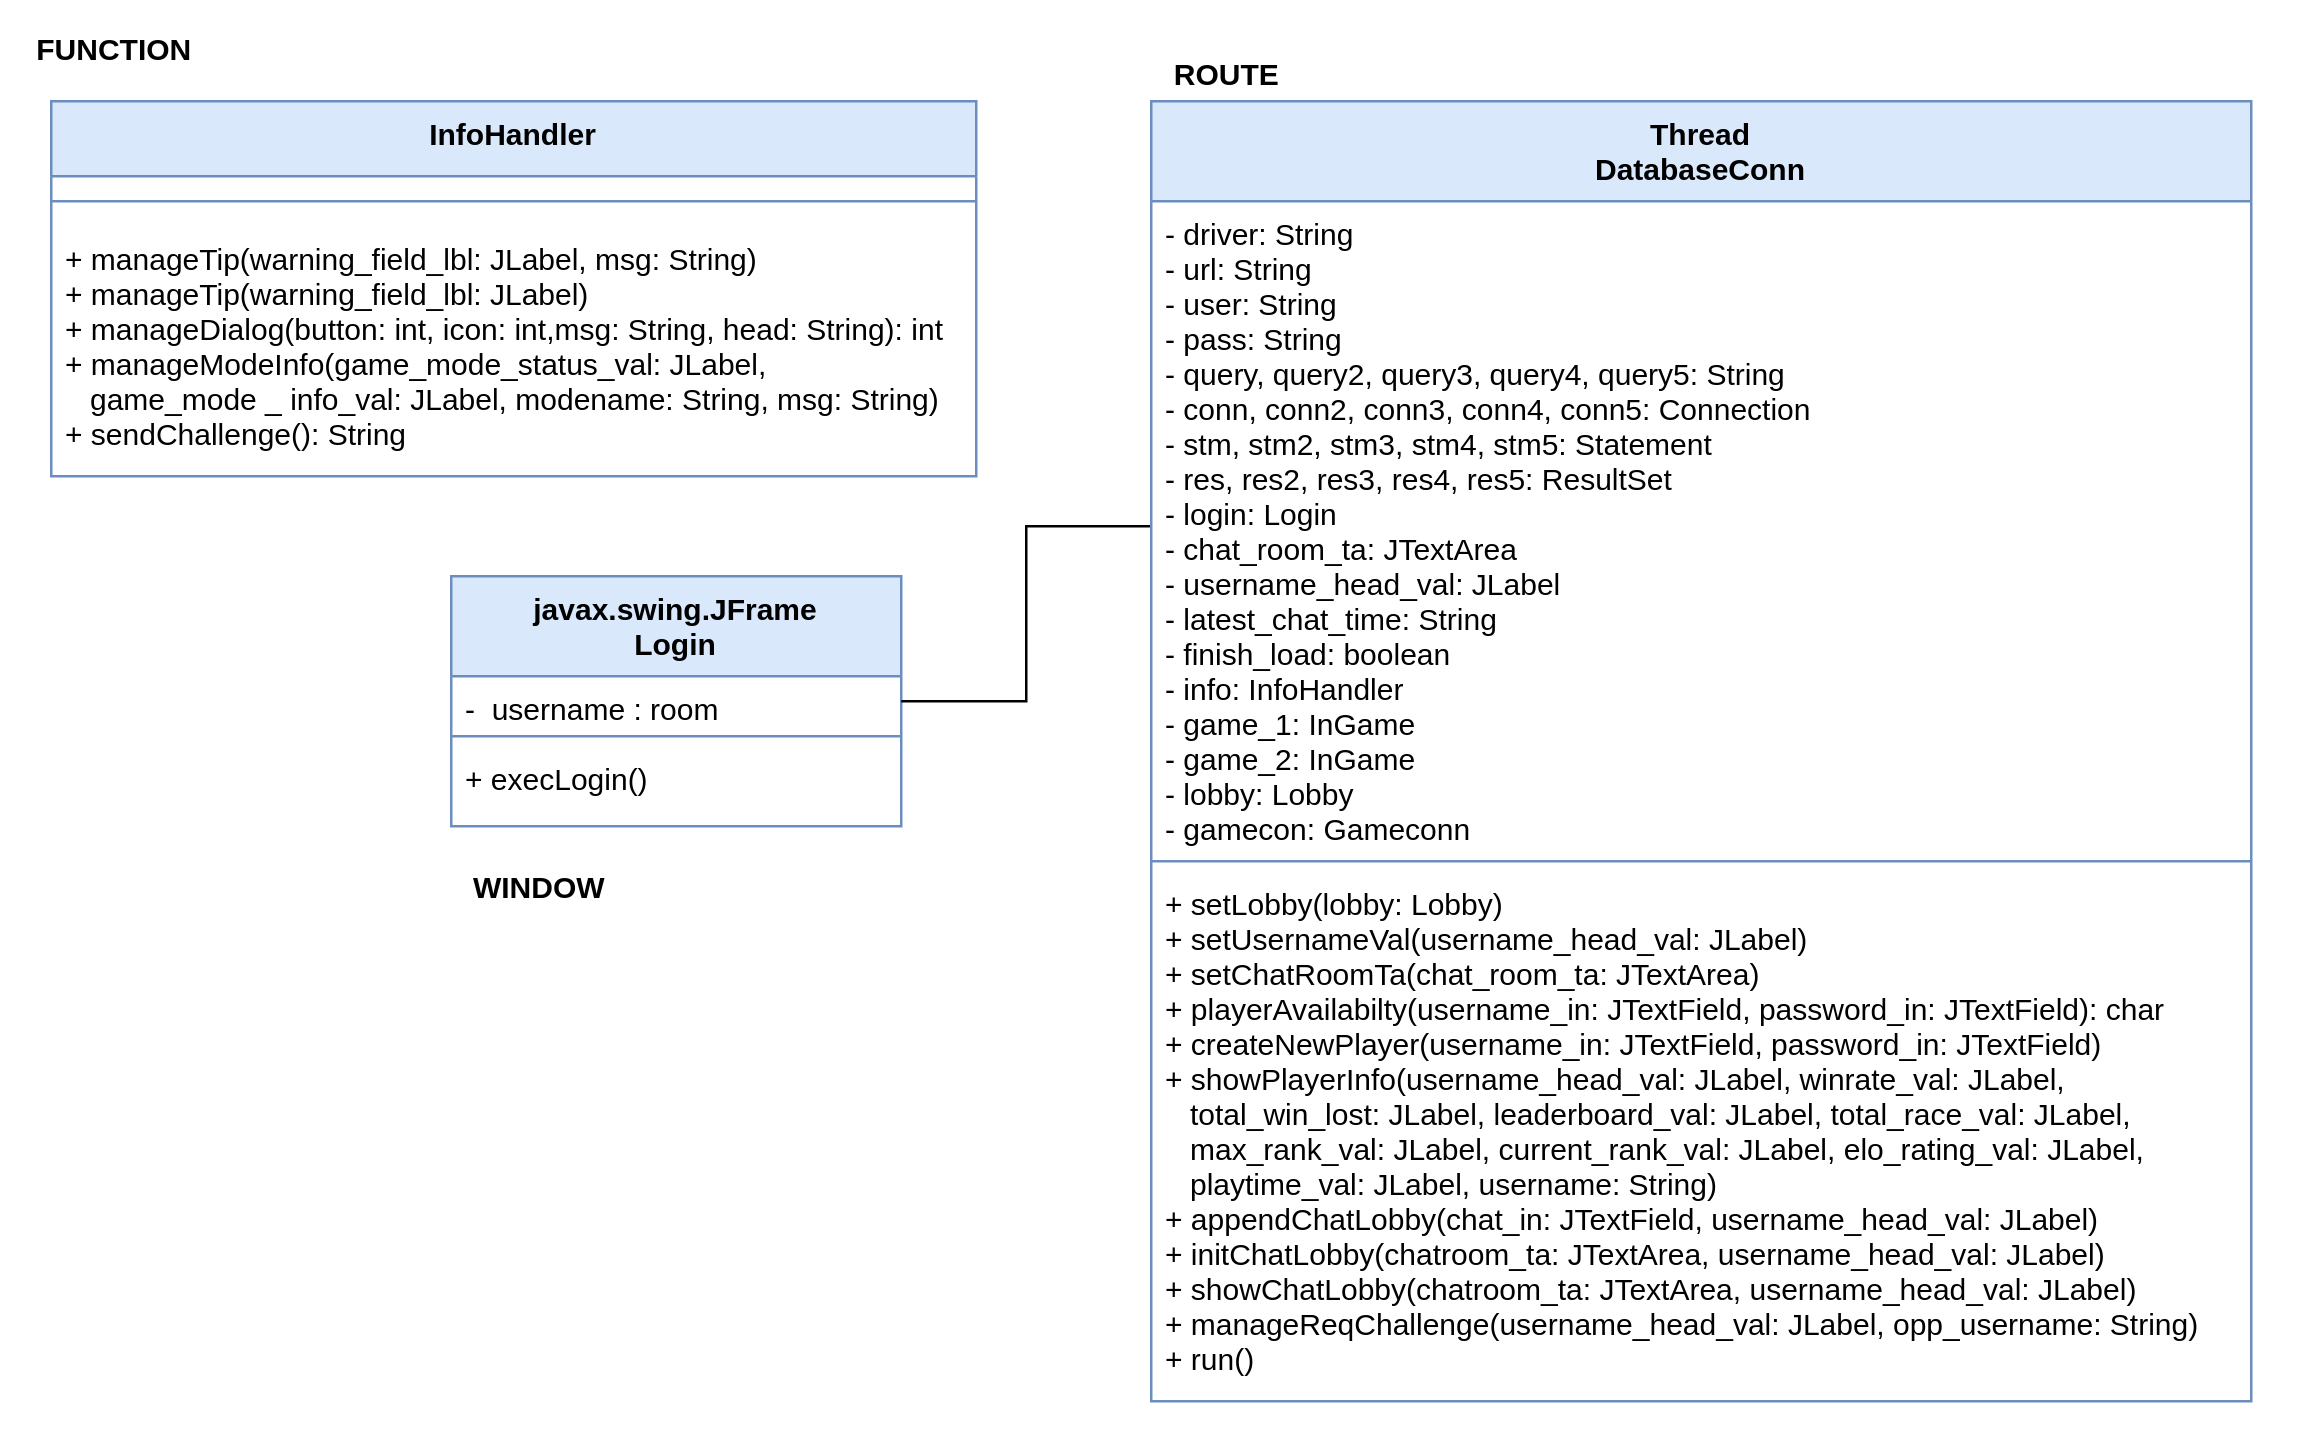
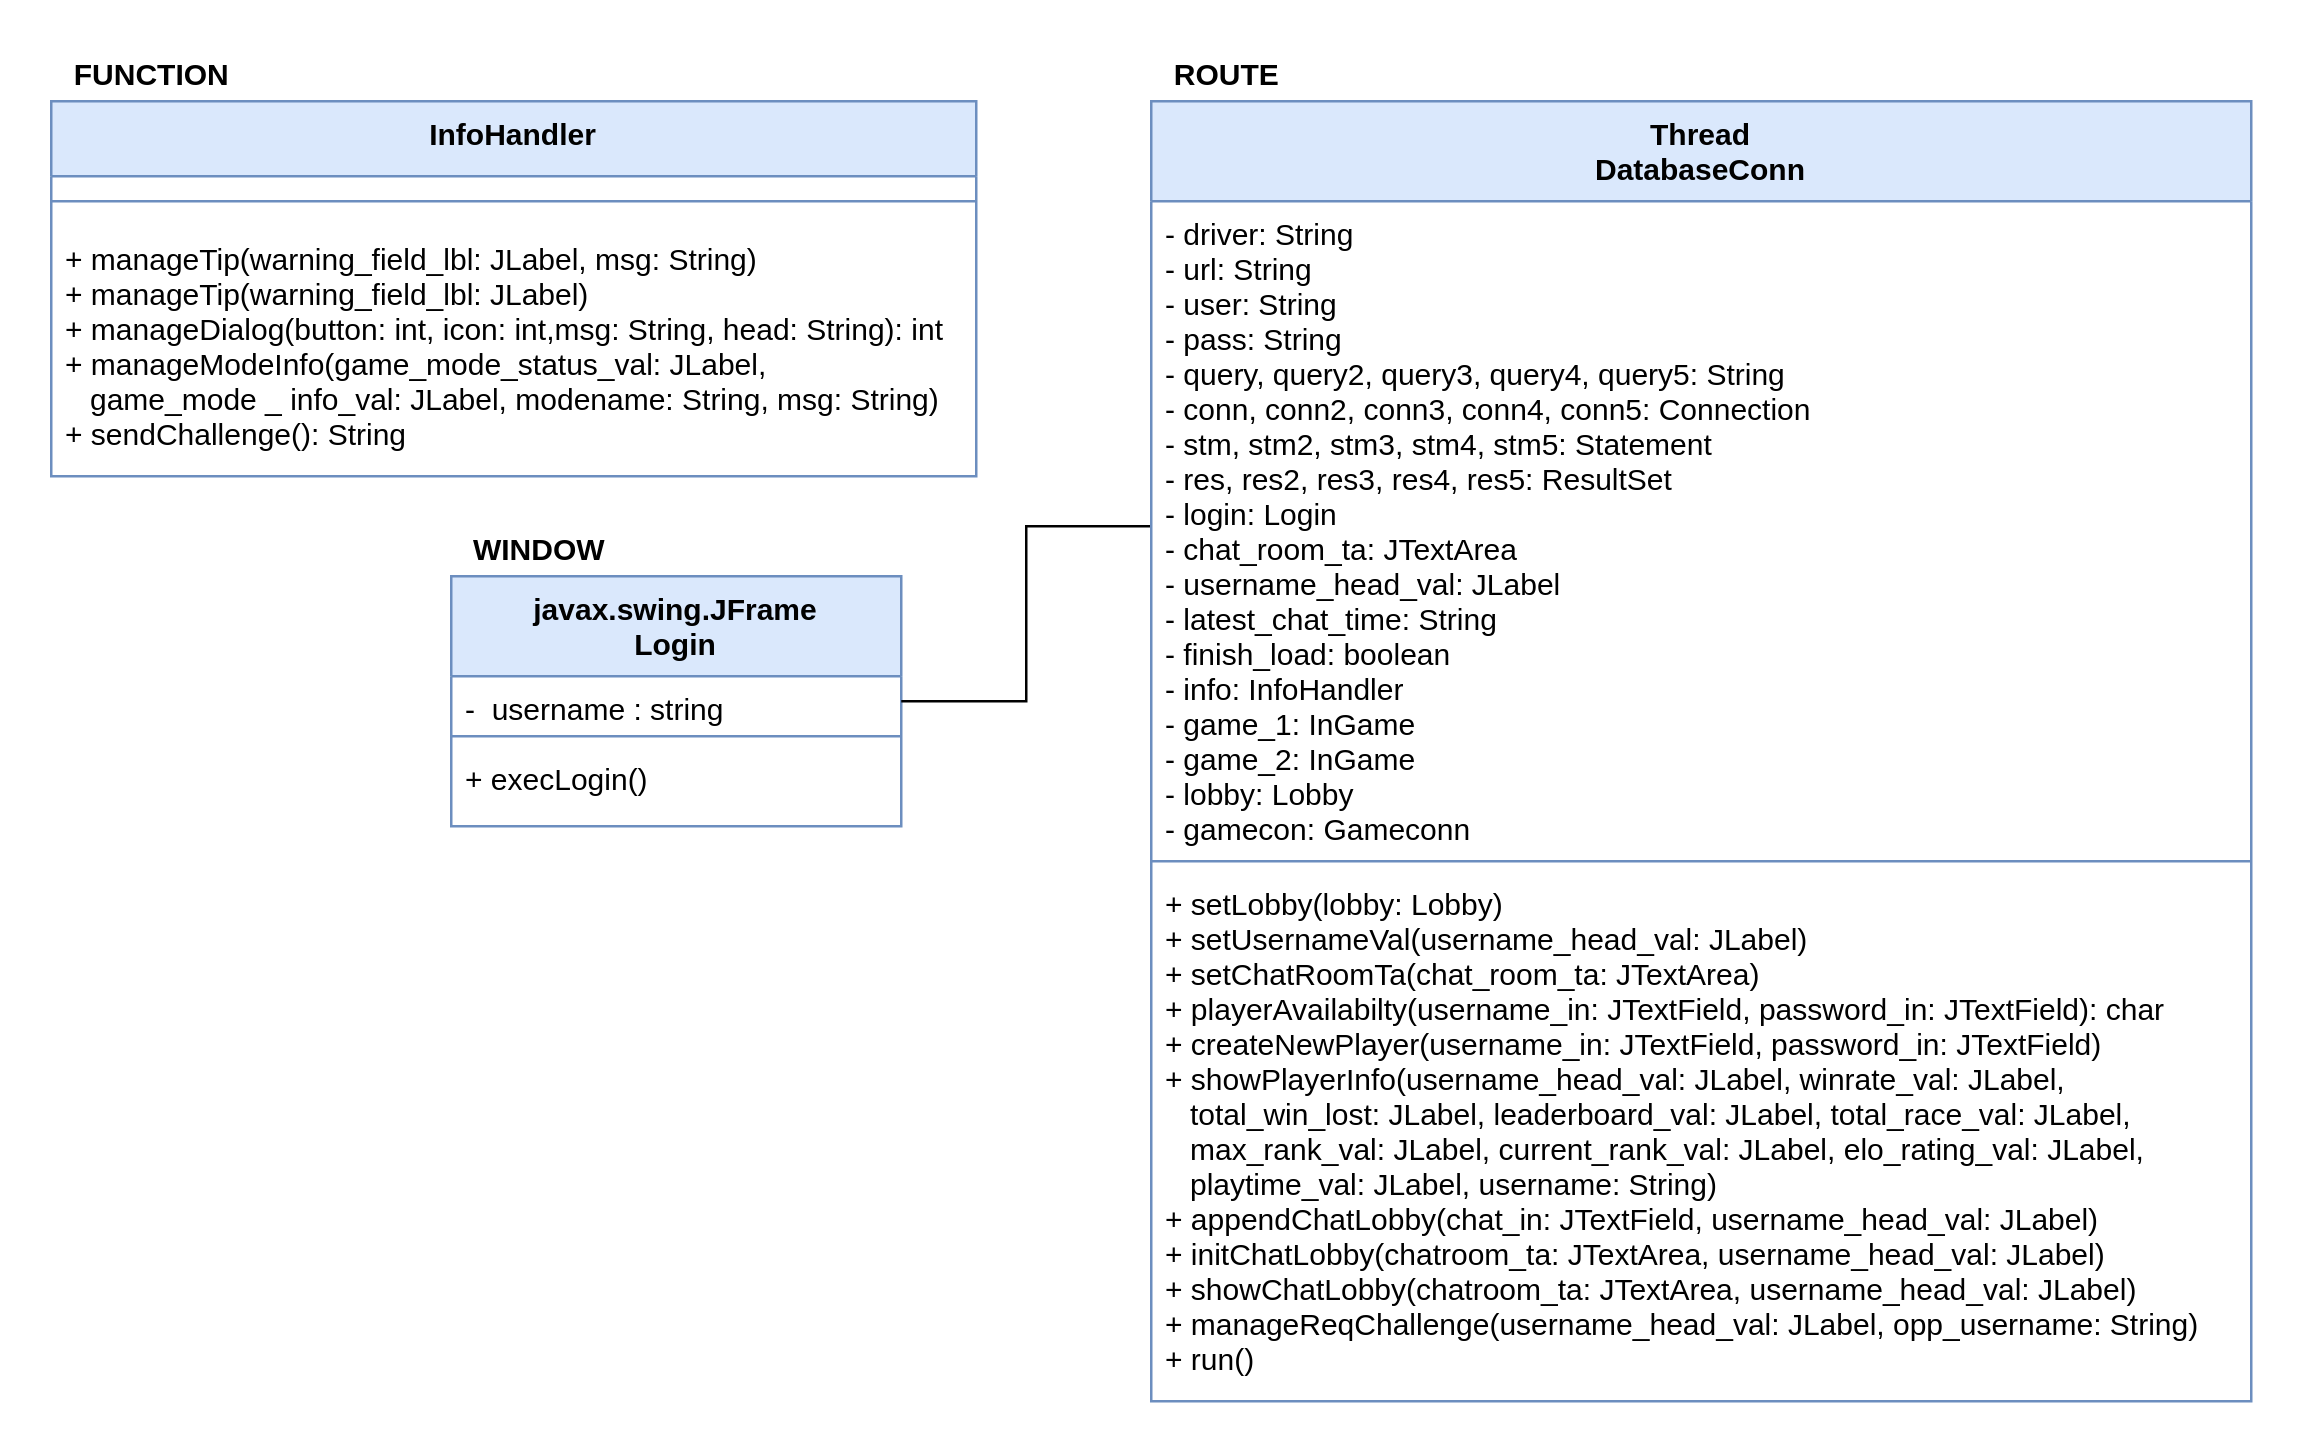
- <mxCell id="10" value="FUNCTION" style="text;html=1;align=center;verticalAlign=middle;resizable=0;points=[];autosize=1;fontStyle=1" parent="1" vertex="1"><mxGeometry x="5" y="10" width="80" height="20" as="geometry" /></mxCell>
+ <mxCell id="10" value="FUNCTION" style="text;html=1;align=center;verticalAlign=middle;resizable=0;points=[];autosize=1;fontStyle=1" parent="1" vertex="1"><mxGeometry x="20" y="20" width="80" height="20" as="geometry" /></mxCell>
- <mxCell id="3" value="-  username : room " style="text;strokeColor=none;fillColor=none;align=left;verticalAlign=top;spacingLeft=4;spacingRight=4;overflow=hidden;rotatable=0;points=[[0,0.5],[1,0.5]];portConstraint=eastwest;" parent="2" vertex="1"><mxGeometry y="40" width="180" height="20" as="geometry" /></mxCell>
+ <mxCell id="3" value="-  username : string " style="text;strokeColor=none;fillColor=none;align=left;verticalAlign=top;spacingLeft=4;spacingRight=4;overflow=hidden;rotatable=0;points=[[0,0.5],[1,0.5]];portConstraint=eastwest;" parent="2" vertex="1"><mxGeometry y="40" width="180" height="20" as="geometry" /></mxCell>
- <mxCell id="11" value="WINDOW" style="text;html=1;align=center;verticalAlign=middle;resizable=0;points=[];autosize=1;fontStyle=1" parent="1" vertex="1"><mxGeometry x="180" y="345" width="70" height="20" as="geometry" /></mxCell>
+ <mxCell id="11" value="WINDOW" style="text;html=1;align=center;verticalAlign=middle;resizable=0;points=[];autosize=1;fontStyle=1" parent="1" vertex="1"><mxGeometry x="180" y="210" width="70" height="20" as="geometry" /></mxCell>
